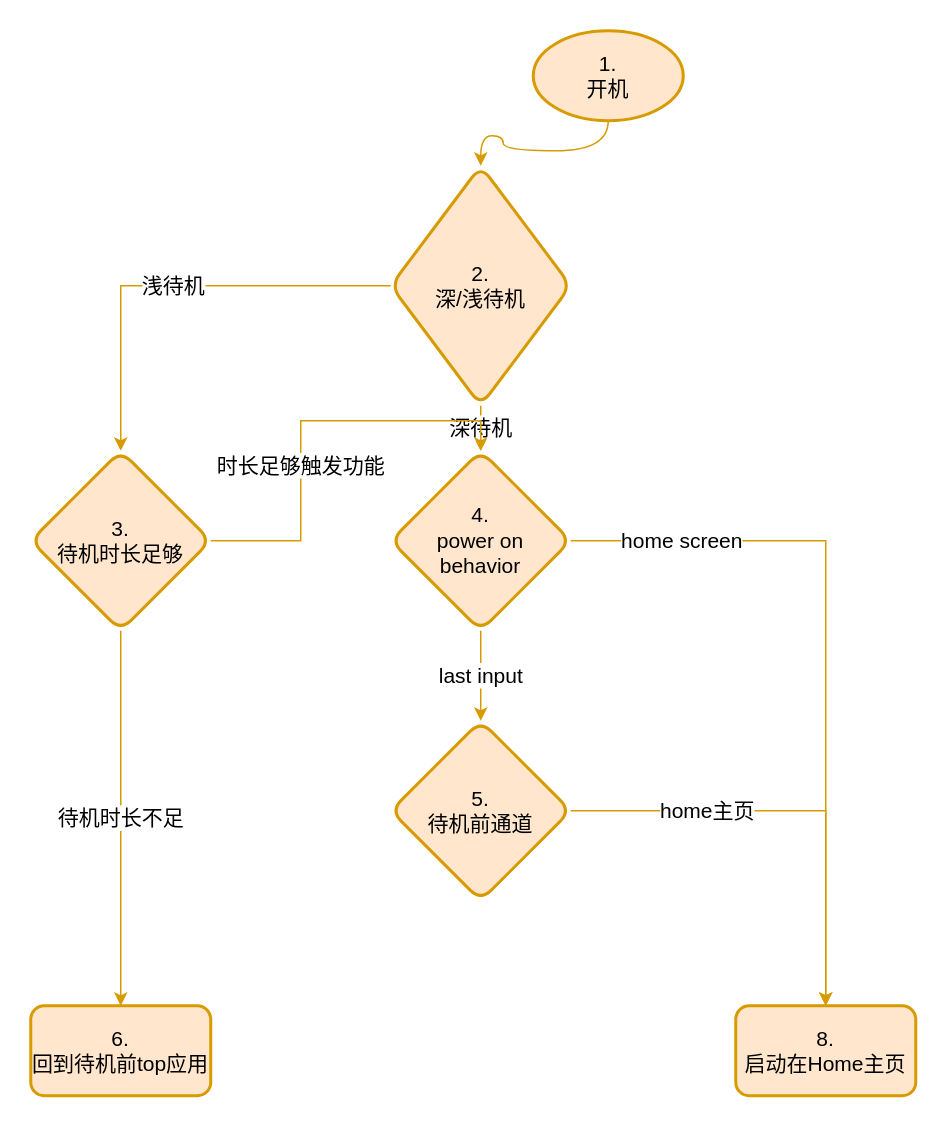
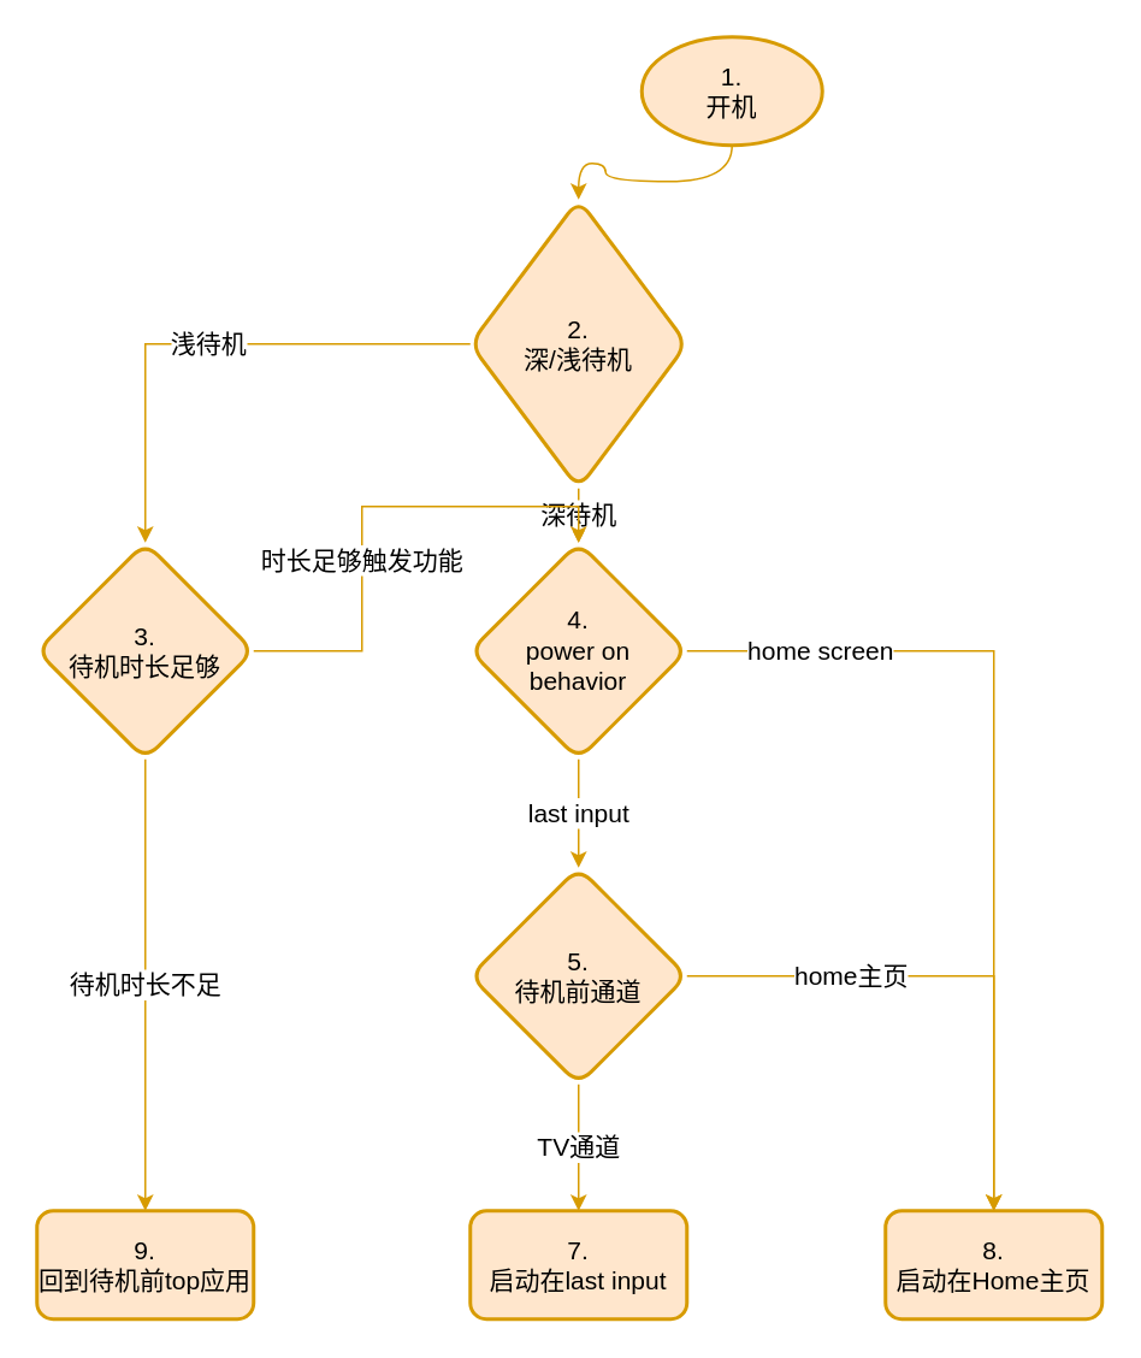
+ <mxCell id="9" value="TV通道" style="edgeStyle=orthogonalEdgeStyle;rounded=0;orthogonalLoop=1;jettySize=auto;html=1;fontSize=14;fillColor=#ffe6cc;strokeColor=#d79b00;" parent="1" source="10" target="18" edge="1"><mxGeometry relative="1" as="geometry" /></mxCell>
- <mxCell id="17" value="&lt;div&gt;6.&lt;/div&gt;&lt;div&gt;回到待机前top应用&lt;/div&gt;" style="whiteSpace=wrap;html=1;fontSize=14;strokeWidth=2;rounded=1;fillColor=#ffe6cc;strokeColor=#d79b00;" parent="1" vertex="1"><mxGeometry x="20" y="670" width="120" height="60" as="geometry" /></mxCell>
+ <mxCell id="17" value="&lt;div&gt;9.&lt;/div&gt;&lt;div&gt;回到待机前top应用&lt;/div&gt;" style="whiteSpace=wrap;html=1;fontSize=14;strokeWidth=2;rounded=1;fillColor=#ffe6cc;strokeColor=#d79b00;" parent="1" vertex="1"><mxGeometry x="20" y="670" width="120" height="60" as="geometry" /></mxCell>
+ <mxCell id="18" value="&lt;div&gt;7.&lt;/div&gt;&lt;div&gt;启动在last input&lt;/div&gt;" style="whiteSpace=wrap;html=1;fontSize=14;strokeWidth=2;rounded=1;fillColor=#ffe6cc;strokeColor=#d79b00;" parent="1" vertex="1"><mxGeometry x="260" y="670" width="120" height="60" as="geometry" /></mxCell>
